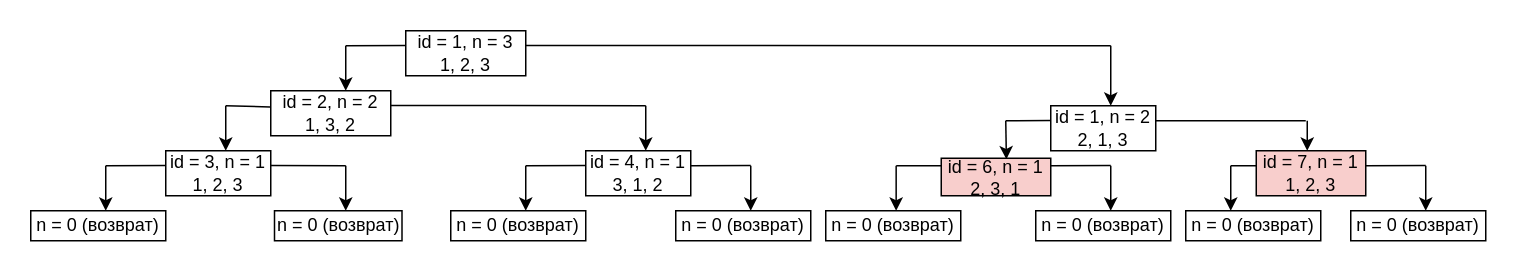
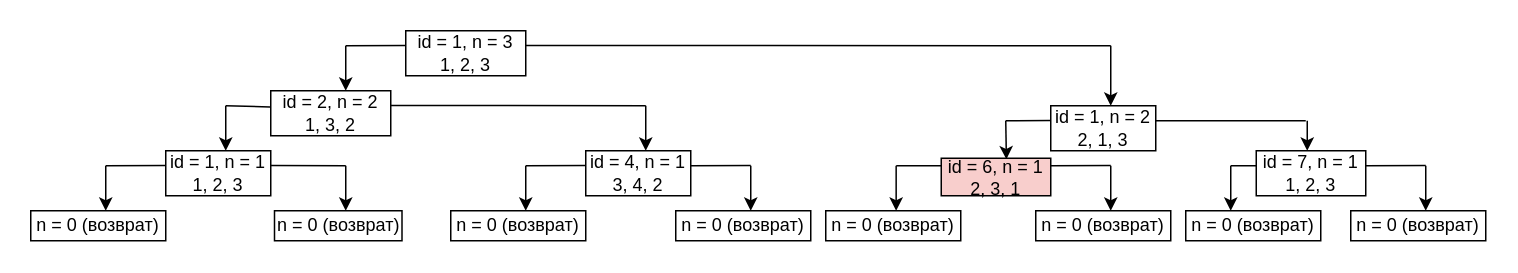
- <mxCell id="8" value="id = 3, n = 1&lt;br&gt;1, 2, 3" style="rounded=0;whiteSpace=wrap;html=1;" parent="1" vertex="1"><mxGeometry x="110" y="100" width="70" height="30" as="geometry" /></mxCell>
+ <mxCell id="8" value="id = 1, n = 1&lt;br&gt;1, 2, 3" style="rounded=0;whiteSpace=wrap;html=1;" parent="1" vertex="1"><mxGeometry x="110" y="100" width="70" height="30" as="geometry" /></mxCell>
- <mxCell id="17" value="id = 4, n = 1&lt;br&gt;3, 1, 2" style="rounded=0;whiteSpace=wrap;html=1;" parent="1" vertex="1"><mxGeometry x="390" y="100" width="70" height="30" as="geometry" /></mxCell>
+ <mxCell id="17" value="id = 4, n = 1&lt;br&gt;3, 4, 2" style="rounded=0;whiteSpace=wrap;html=1;" parent="1" vertex="1"><mxGeometry x="390" y="100" width="70" height="30" as="geometry" /></mxCell>
- <mxCell id="38" value="id = 7, n = 1&lt;br&gt;1, 2, 3" style="rounded=0;whiteSpace=wrap;html=1;fillColor=#f8cecc;" parent="1" vertex="1"><mxGeometry x="837" y="100" width="73" height="30" as="geometry" /></mxCell>
+ <mxCell id="38" value="id = 7, n = 1&lt;br&gt;1, 2, 3" style="rounded=0;whiteSpace=wrap;html=1;" parent="1" vertex="1"><mxGeometry x="837" y="100" width="73" height="30" as="geometry" /></mxCell>
